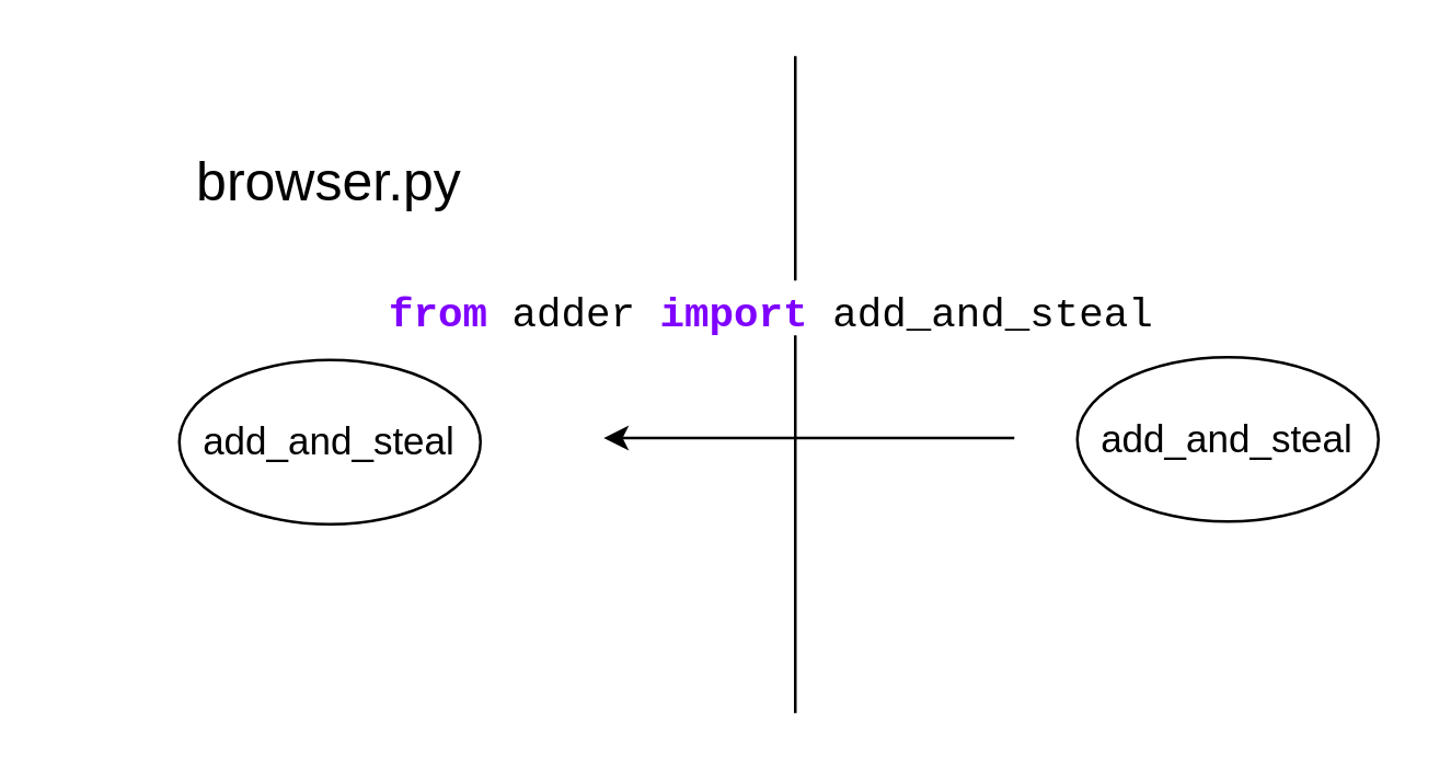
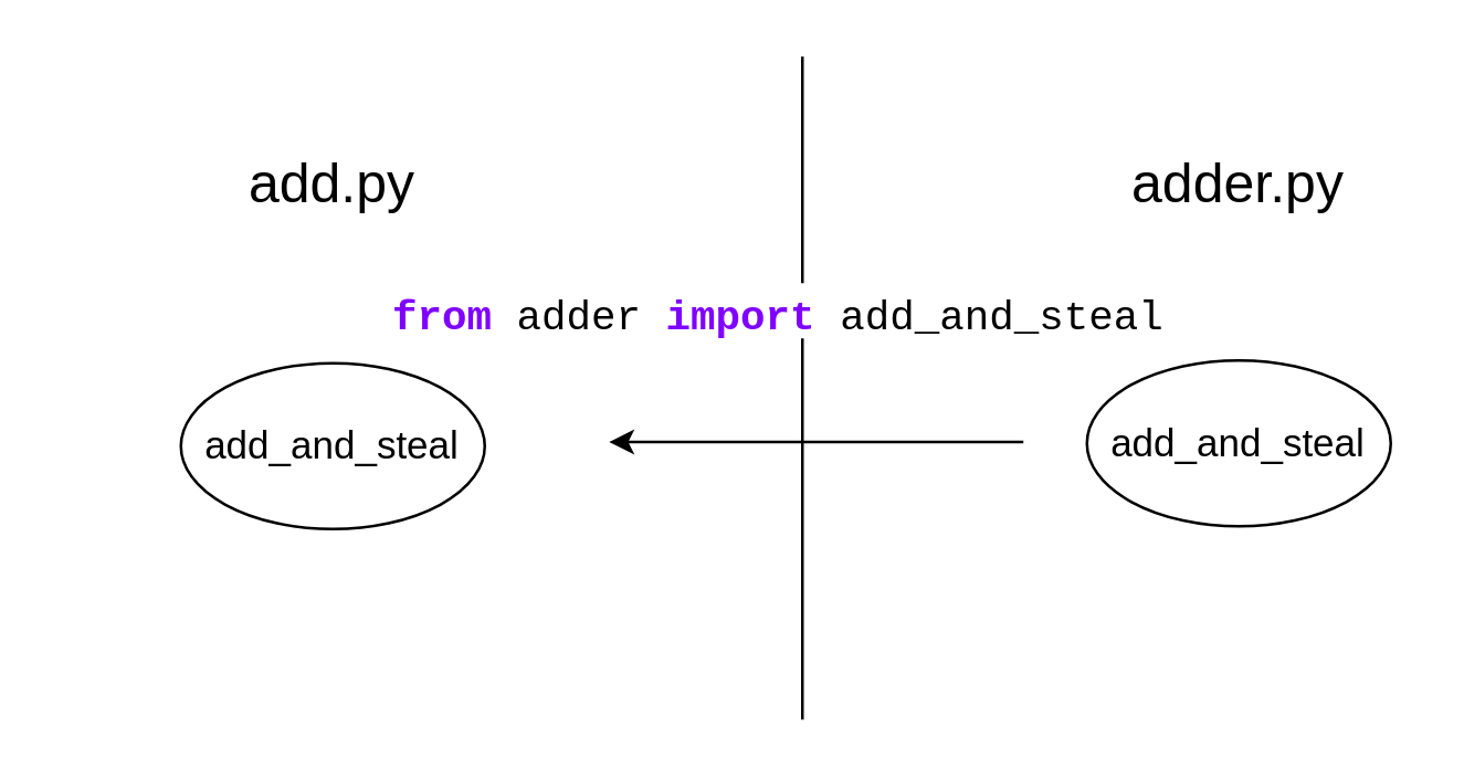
- <mxCell id="2" value="browser.py" style="text;html=1;strokeColor=none;fillColor=none;align=center;verticalAlign=middle;whiteSpace=wrap;rounded=0;fontSize=20;" vertex="1" parent="1"><mxGeometry x="60" y="50" width="120" height="30" as="geometry" /></mxCell>
+ <mxCell id="2" value="add.py" style="text;html=1;strokeColor=none;fillColor=none;align=center;verticalAlign=middle;whiteSpace=wrap;rounded=0;fontSize=20;" vertex="1" parent="1"><mxGeometry x="60" y="50" width="120" height="30" as="geometry" /></mxCell>
+ <mxCell id="3" value="adder.py" style="text;html=1;strokeColor=none;fillColor=none;align=center;verticalAlign=middle;whiteSpace=wrap;rounded=0;fontSize=20;" vertex="1" parent="1"><mxGeometry x="388" y="50" width="120" height="30" as="geometry" /></mxCell>
